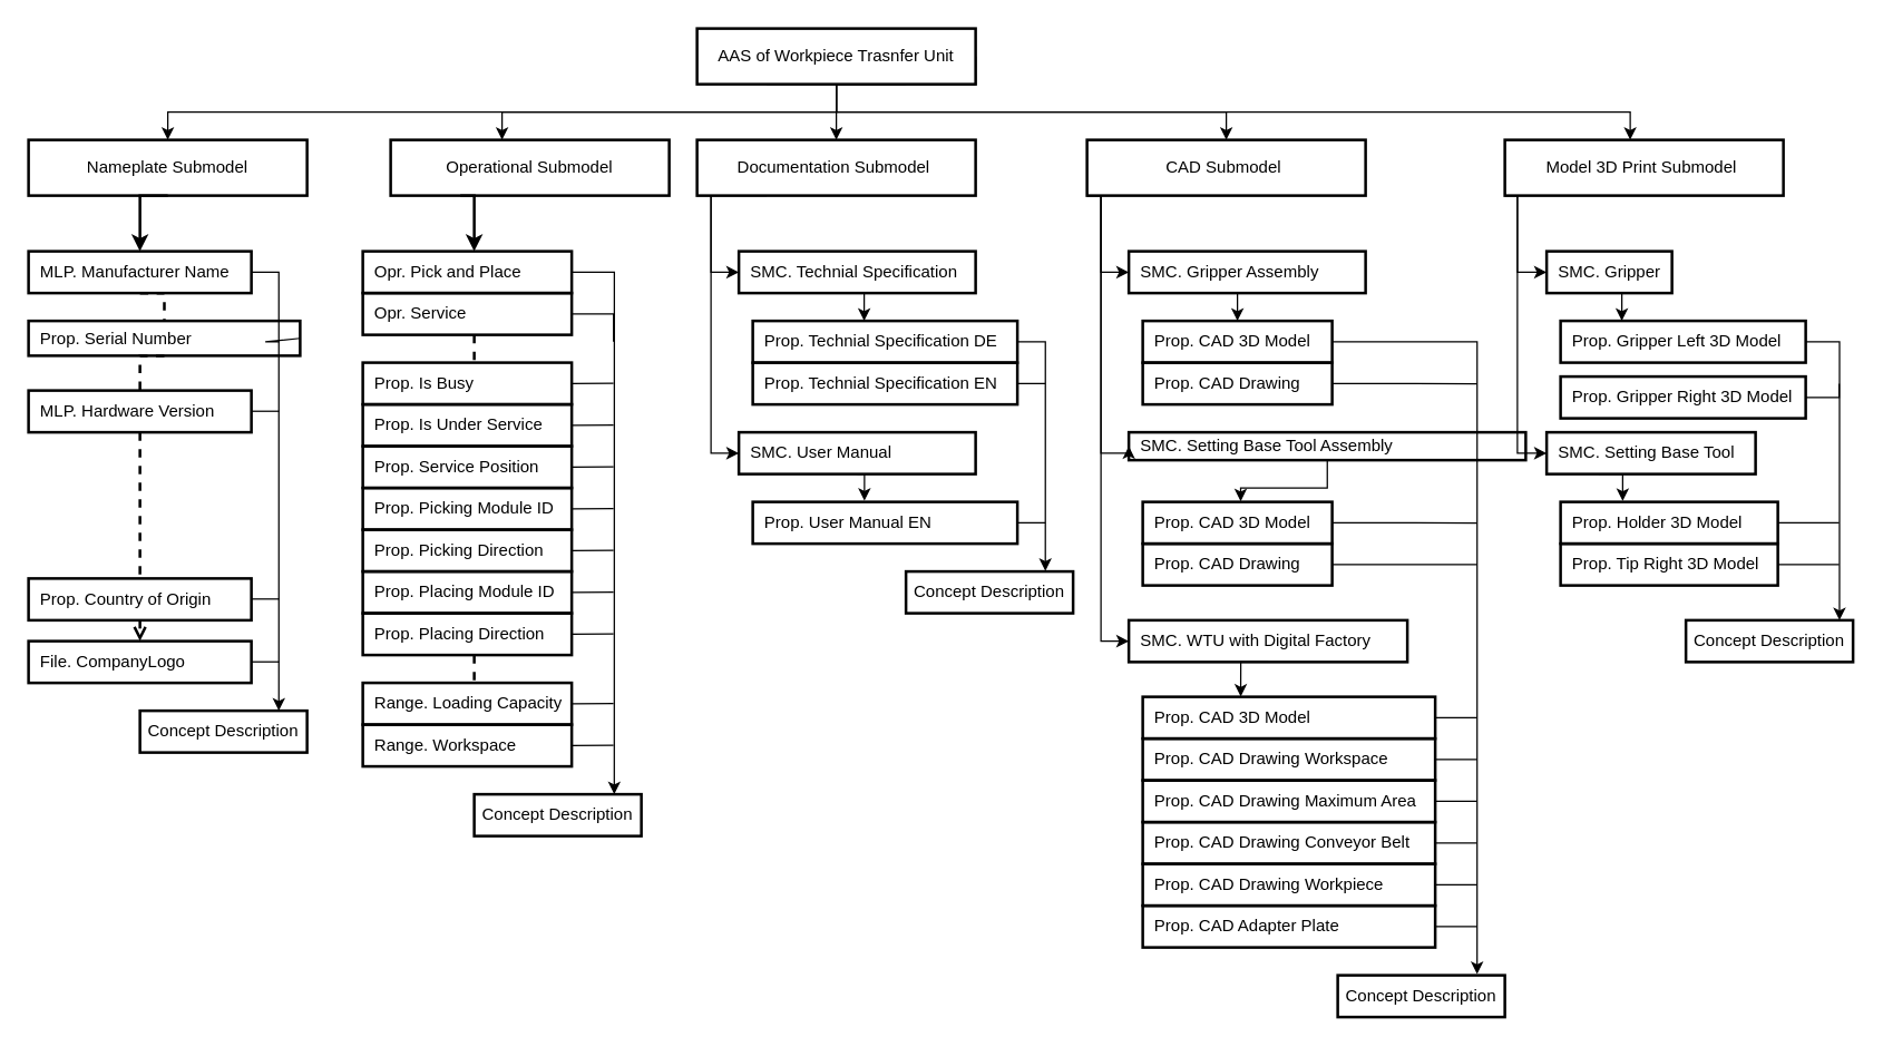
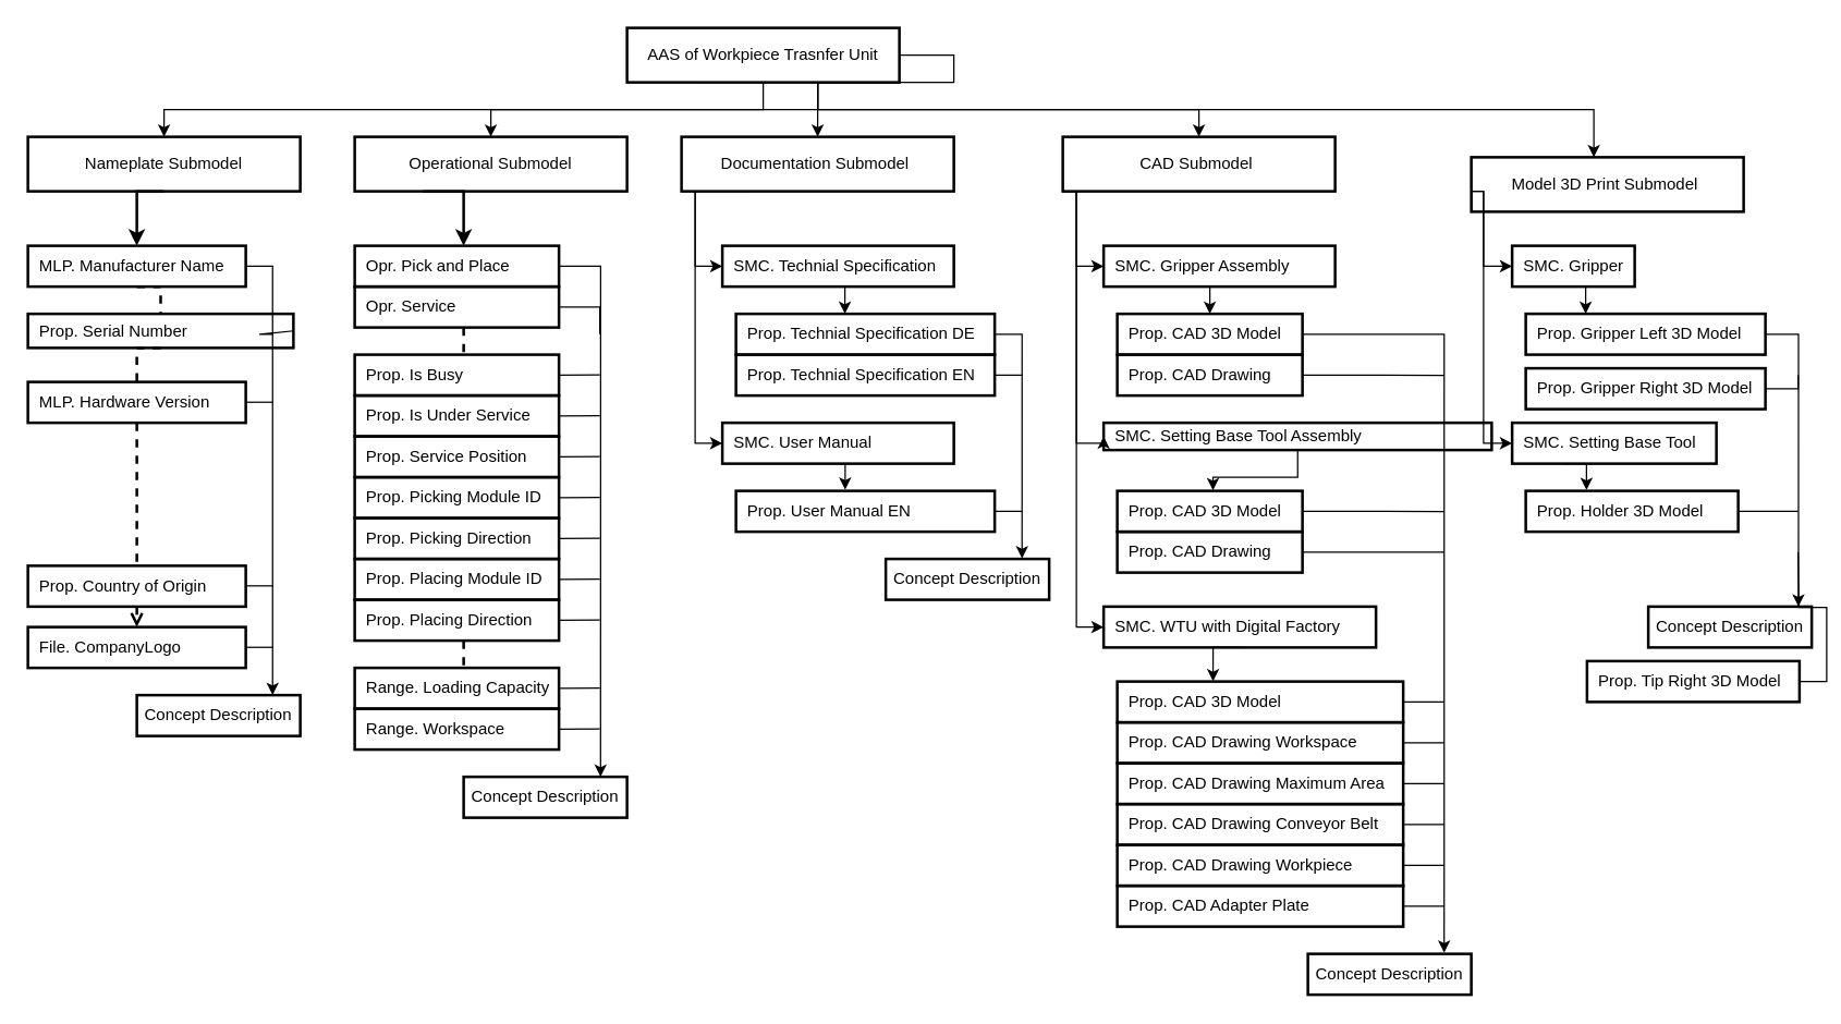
- <mxCell id="8" value="AAS of Workpiece Trasnfer Unit" style="rounded=0;whiteSpace=wrap;html=1;fillColor=none;strokeWidth=2;" parent="1" vertex="1"><mxGeometry x="500" y="20" width="200" height="40" as="geometry" /></mxCell>
+ <mxCell id="8" value="AAS of Workpiece Trasnfer Unit" style="rounded=0;whiteSpace=wrap;html=1;fillColor=none;strokeWidth=2;" parent="1" vertex="1"><mxGeometry x="460" y="20" width="200" height="40" as="geometry" /></mxCell>
- <mxCell id="20" value="Operational Submodel" style="rounded=0;whiteSpace=wrap;html=1;fillColor=none;strokeWidth=2;" parent="1" vertex="1"><mxGeometry x="280" y="100" width="200" height="40" as="geometry" /></mxCell>
+ <mxCell id="20" value="Operational Submodel" style="rounded=0;whiteSpace=wrap;html=1;fillColor=none;strokeWidth=2;" parent="1" vertex="1"><mxGeometry x="260" y="100" width="200" height="40" as="geometry" /></mxCell>
- <mxCell id="81" value="Model 3D Print Submodel&amp;nbsp;" style="rounded=0;whiteSpace=wrap;html=1;fillColor=none;strokeWidth=2;" parent="1" vertex="1"><mxGeometry x="1080" y="100" width="200" height="40" as="geometry" /></mxCell>
+ <mxCell id="81" value="Model 3D Print Submodel&amp;nbsp;" style="rounded=0;whiteSpace=wrap;html=1;fillColor=none;strokeWidth=2;" parent="1" vertex="1"><mxGeometry x="1080" y="115" width="200" height="40" as="geometry" /></mxCell>
- <mxCell id="94" value="&amp;nbsp; Prop. Tip Right 3D Model" style="rounded=0;whiteSpace=wrap;html=1;fillColor=none;strokeWidth=2;align=left;" parent="1" vertex="1"><mxGeometry x="1120" y="390" width="156" height="30" as="geometry" /></mxCell>
+ <mxCell id="94" value="&amp;nbsp; Prop. Tip Right 3D Model" style="rounded=0;whiteSpace=wrap;html=1;fillColor=none;strokeWidth=2;align=left;" parent="1" vertex="1"><mxGeometry x="1165" y="485" width="156" height="30" as="geometry" /></mxCell>
